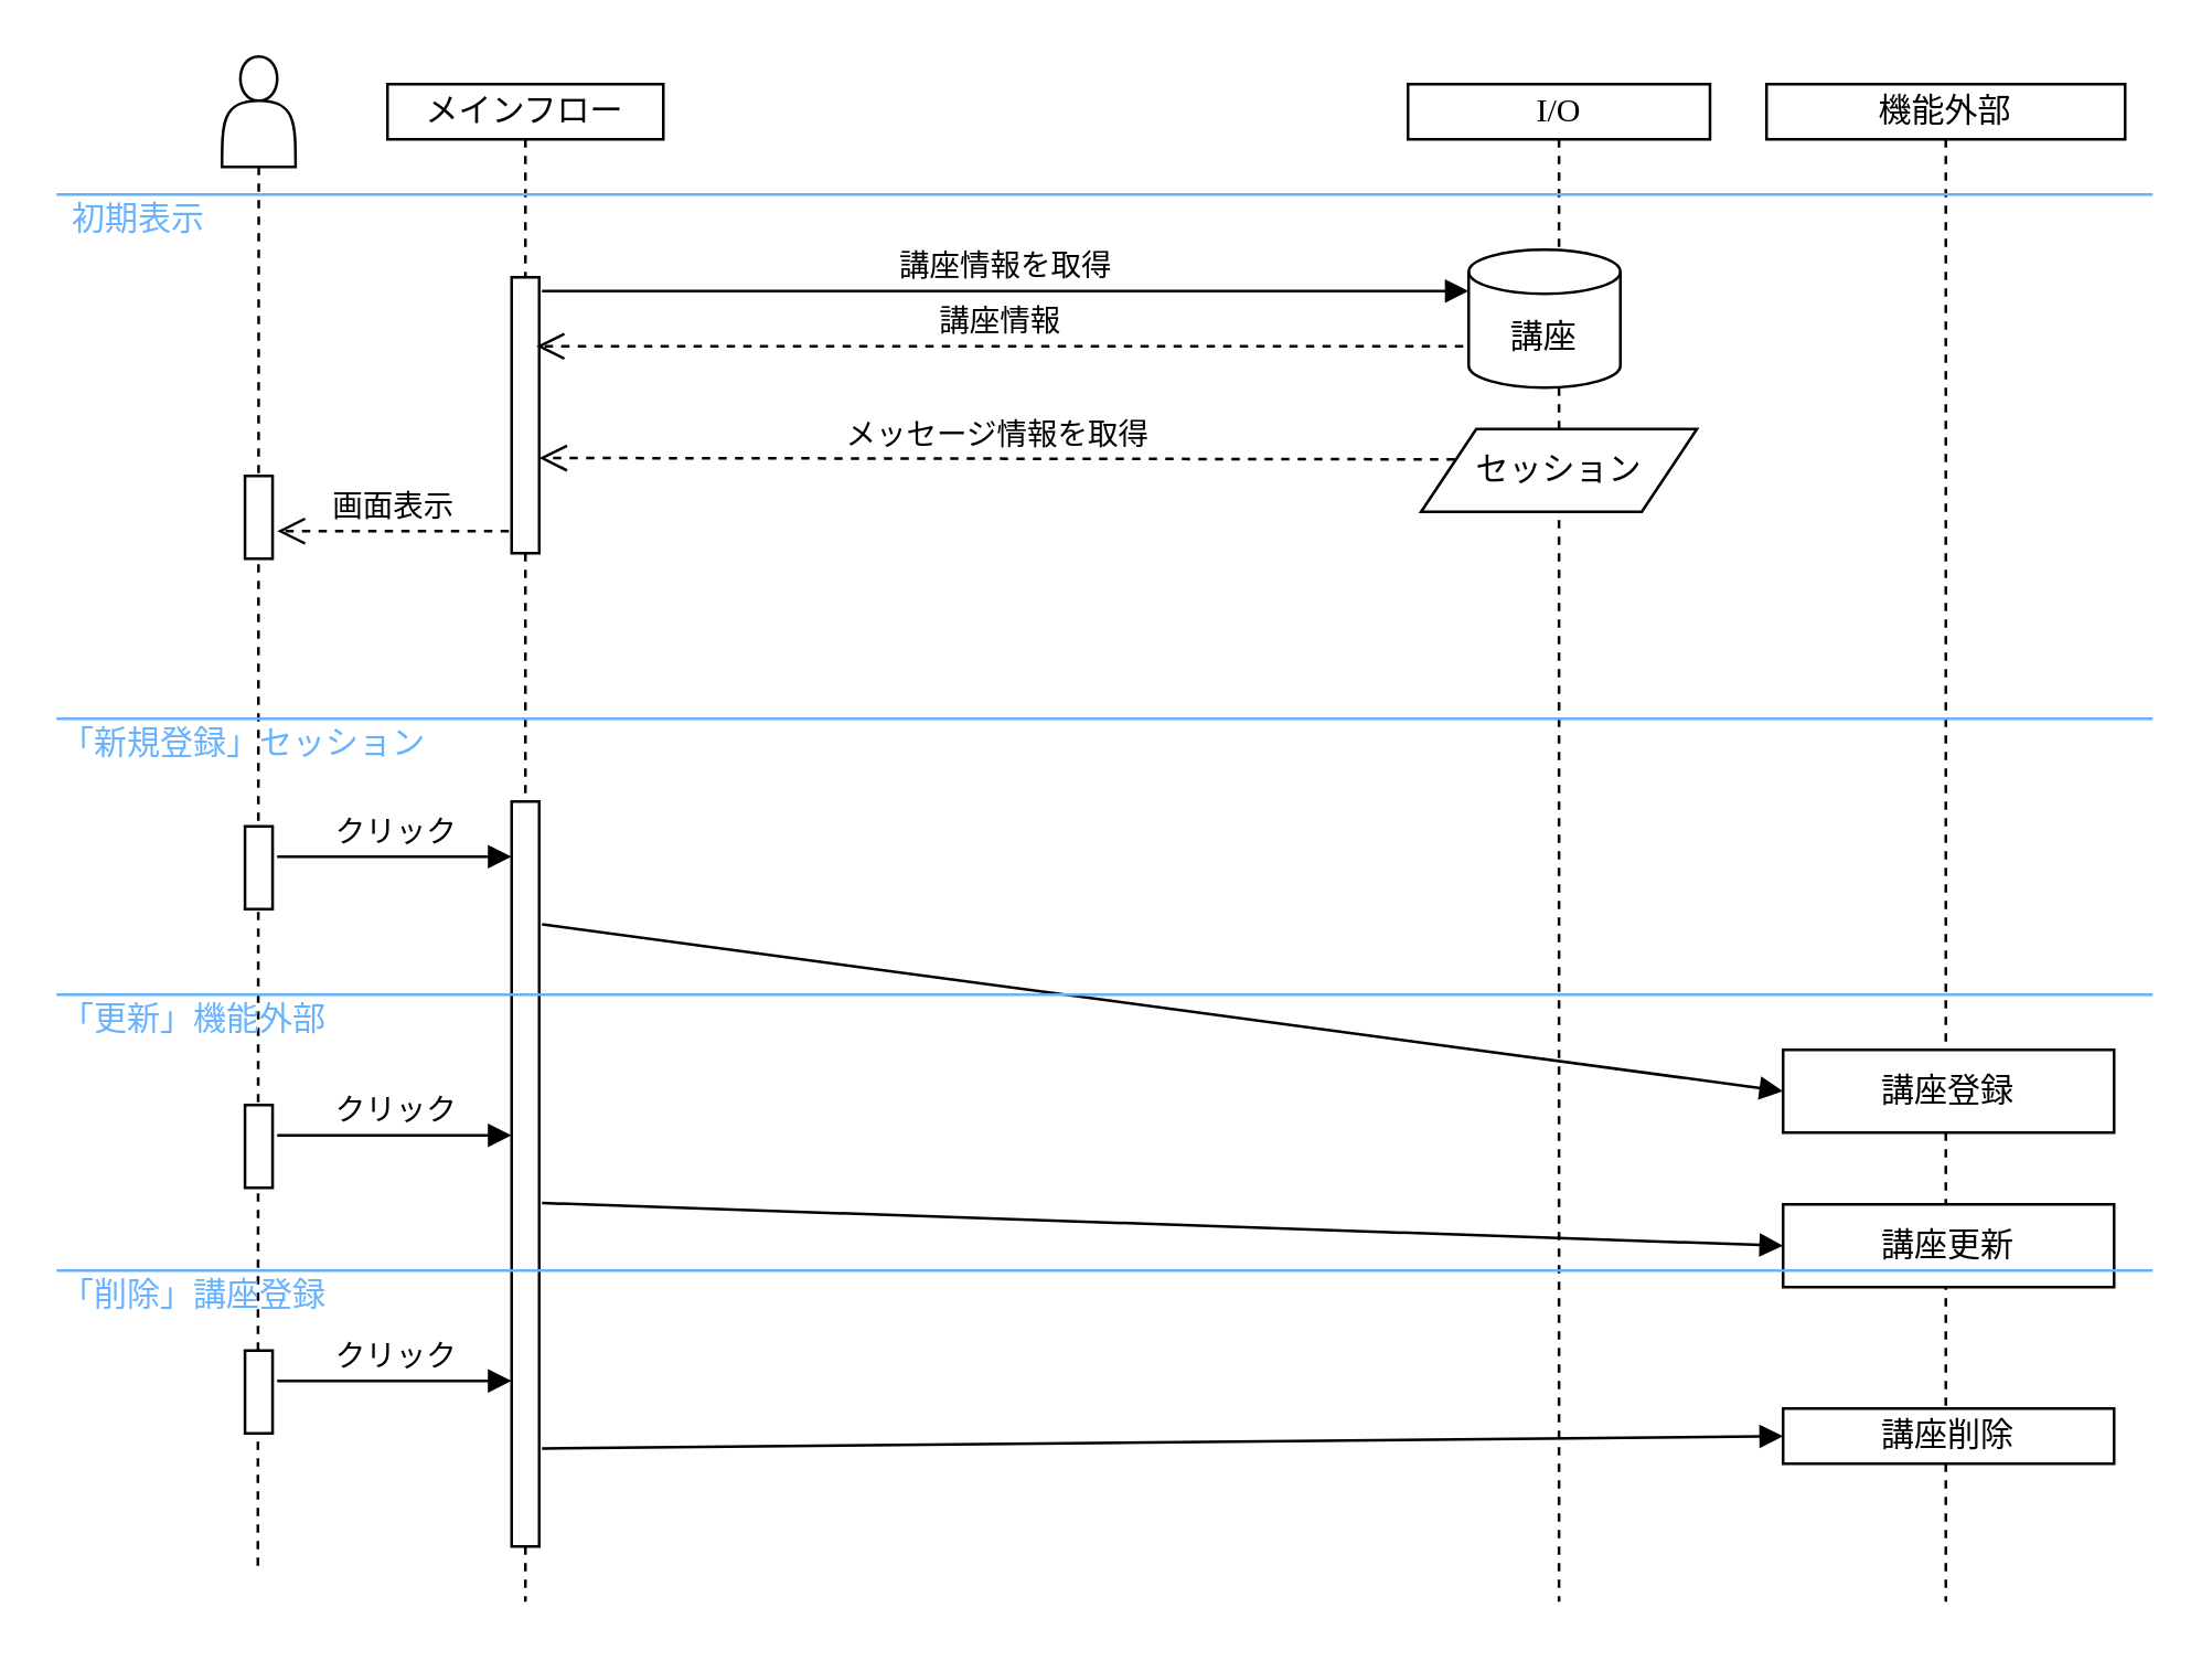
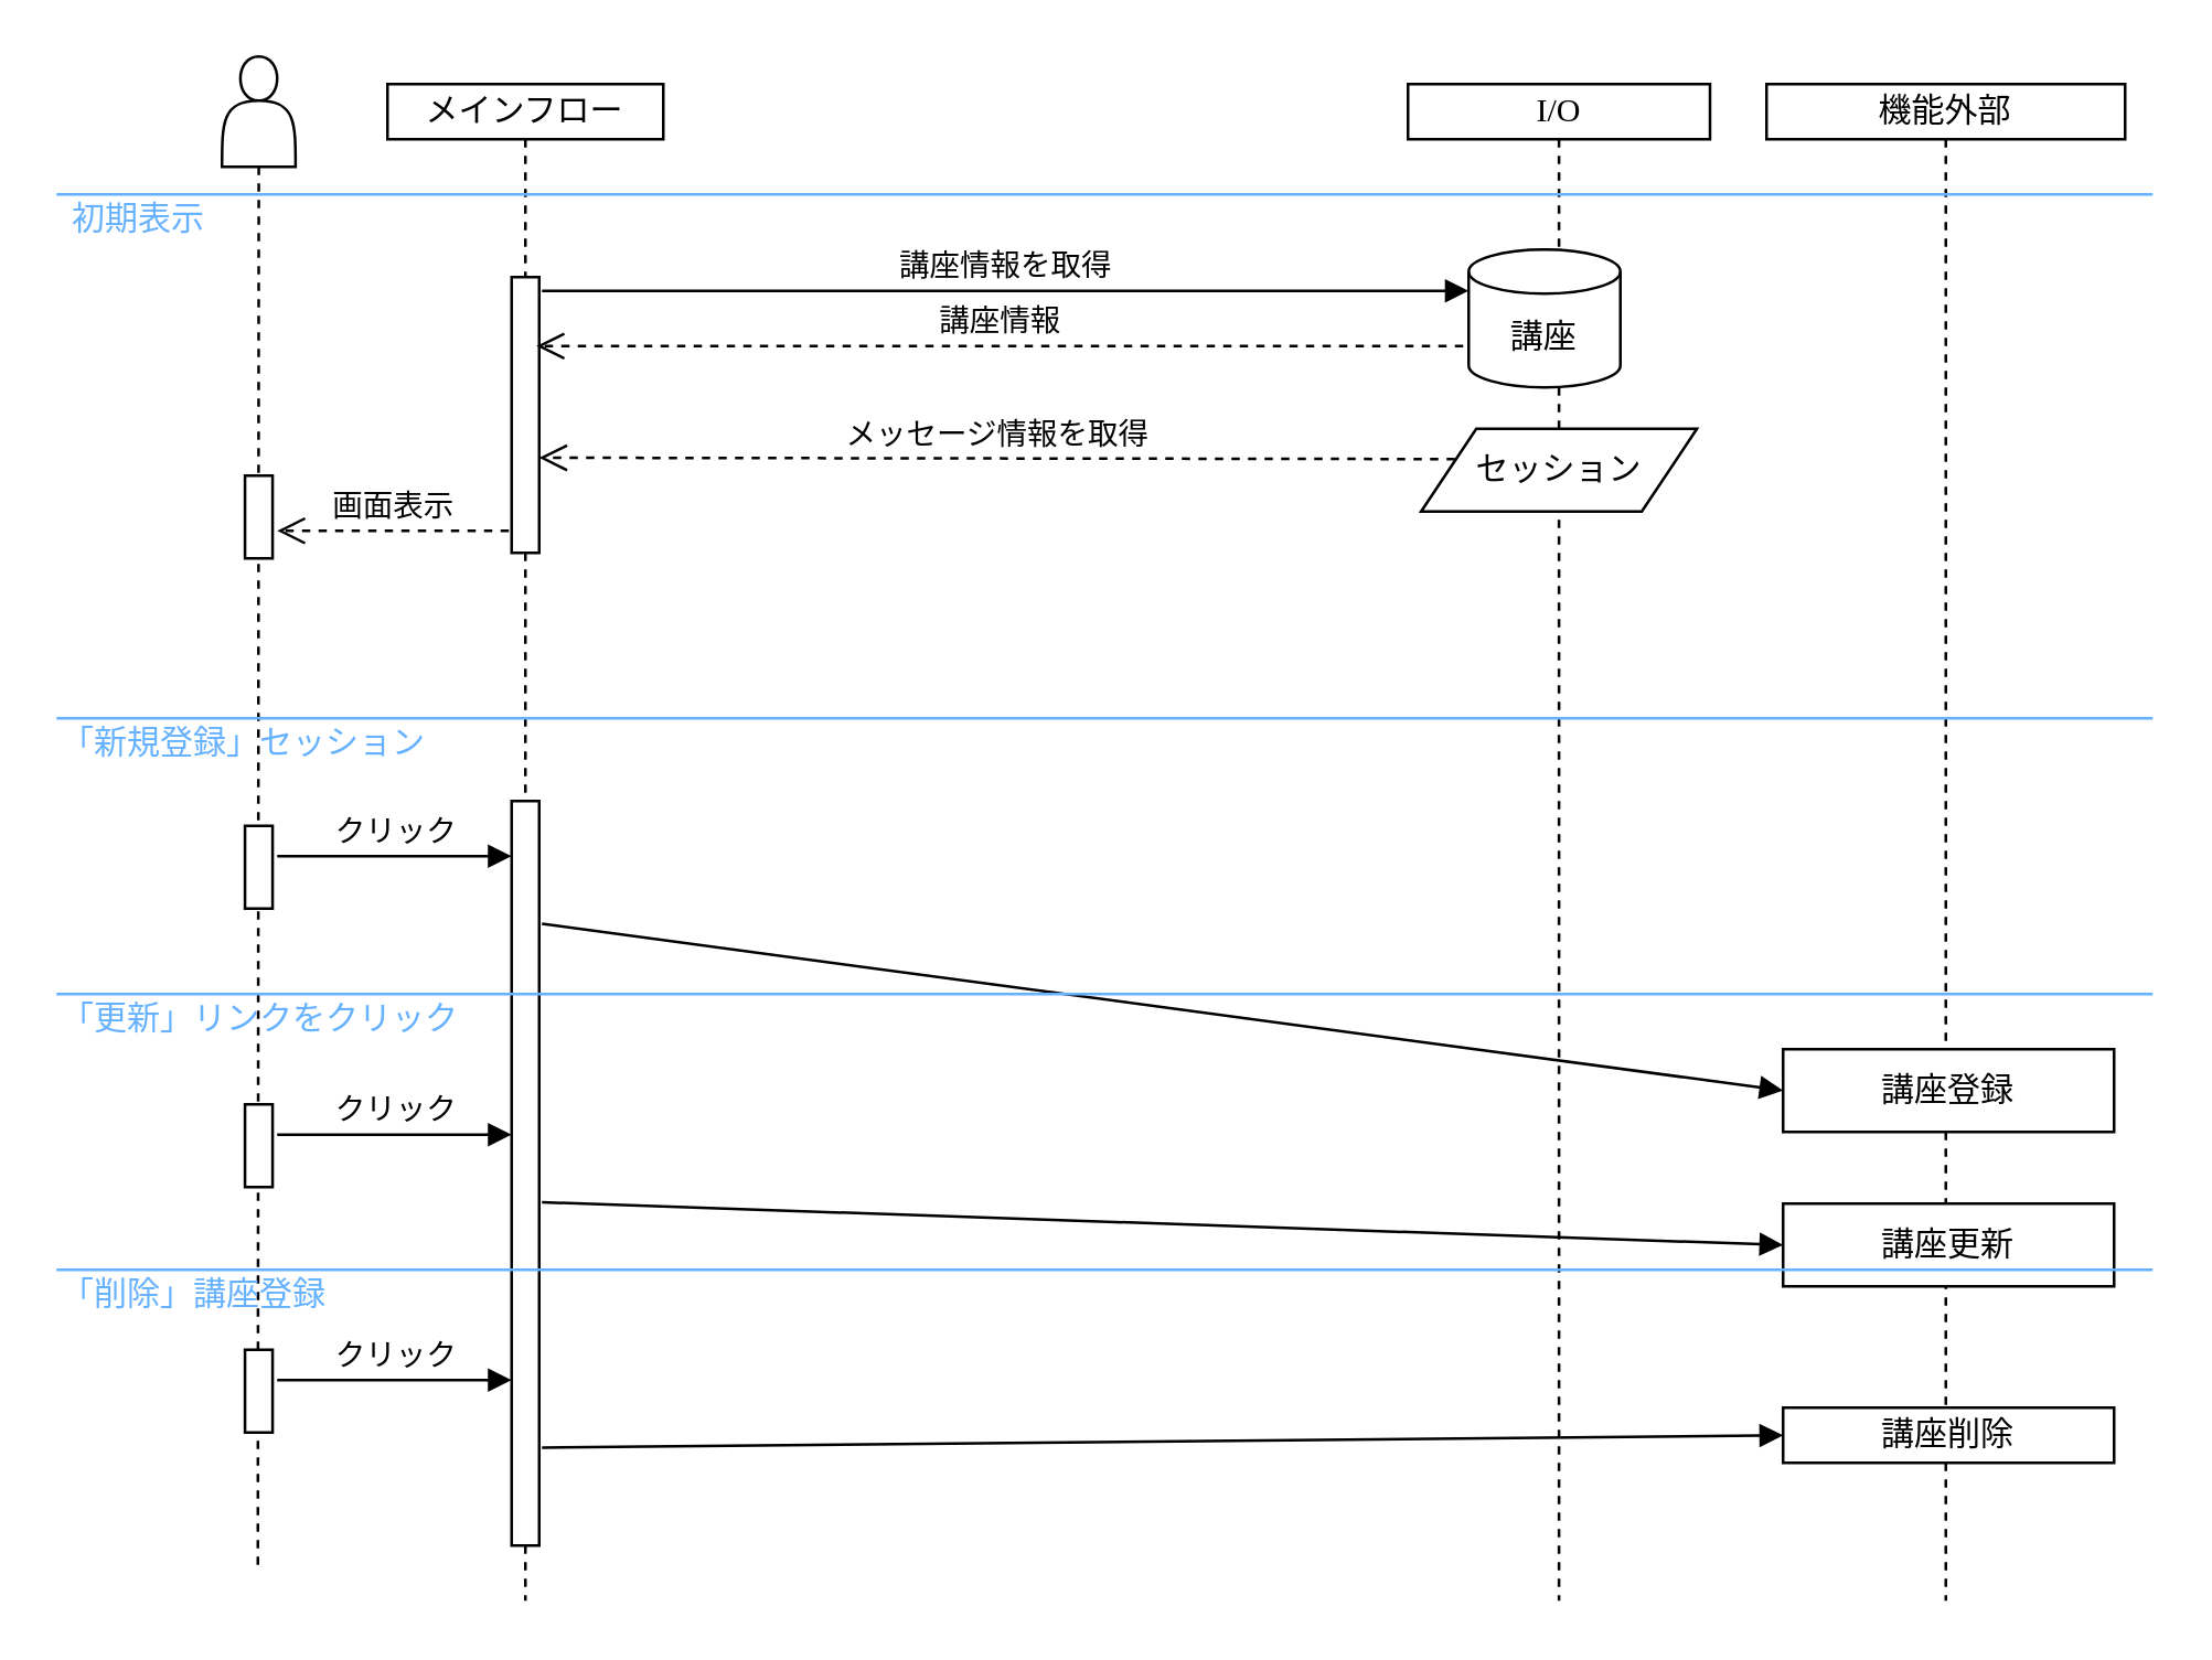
- <mxCell id="33" value="「更新」機能外部" style="text;html=1;strokeColor=none;fillColor=none;align=left;verticalAlign=middle;whiteSpace=wrap;rounded=0;fontFamily=Noto Sans JP;fontSource=https%3A%2F%2Ffonts.googleapis.com%2Fcss%3Ffamily%3DNoto%2BSans%2BJP;fontColor=#66B2FF;" parent="1" vertex="1"><mxGeometry y="361" width="180" height="15" as="geometry" x="20" /></mxCell>
+ <mxCell id="33" value="「更新」リンクをクリック" style="text;html=1;strokeColor=none;fillColor=none;align=left;verticalAlign=middle;whiteSpace=wrap;rounded=0;fontFamily=Noto Sans JP;fontSource=https%3A%2F%2Ffonts.googleapis.com%2Fcss%3Ffamily%3DNoto%2BSans%2BJP;fontColor=#66B2FF;" parent="1" vertex="1"><mxGeometry y="361" width="180" height="15" as="geometry" x="20" /></mxCell>
